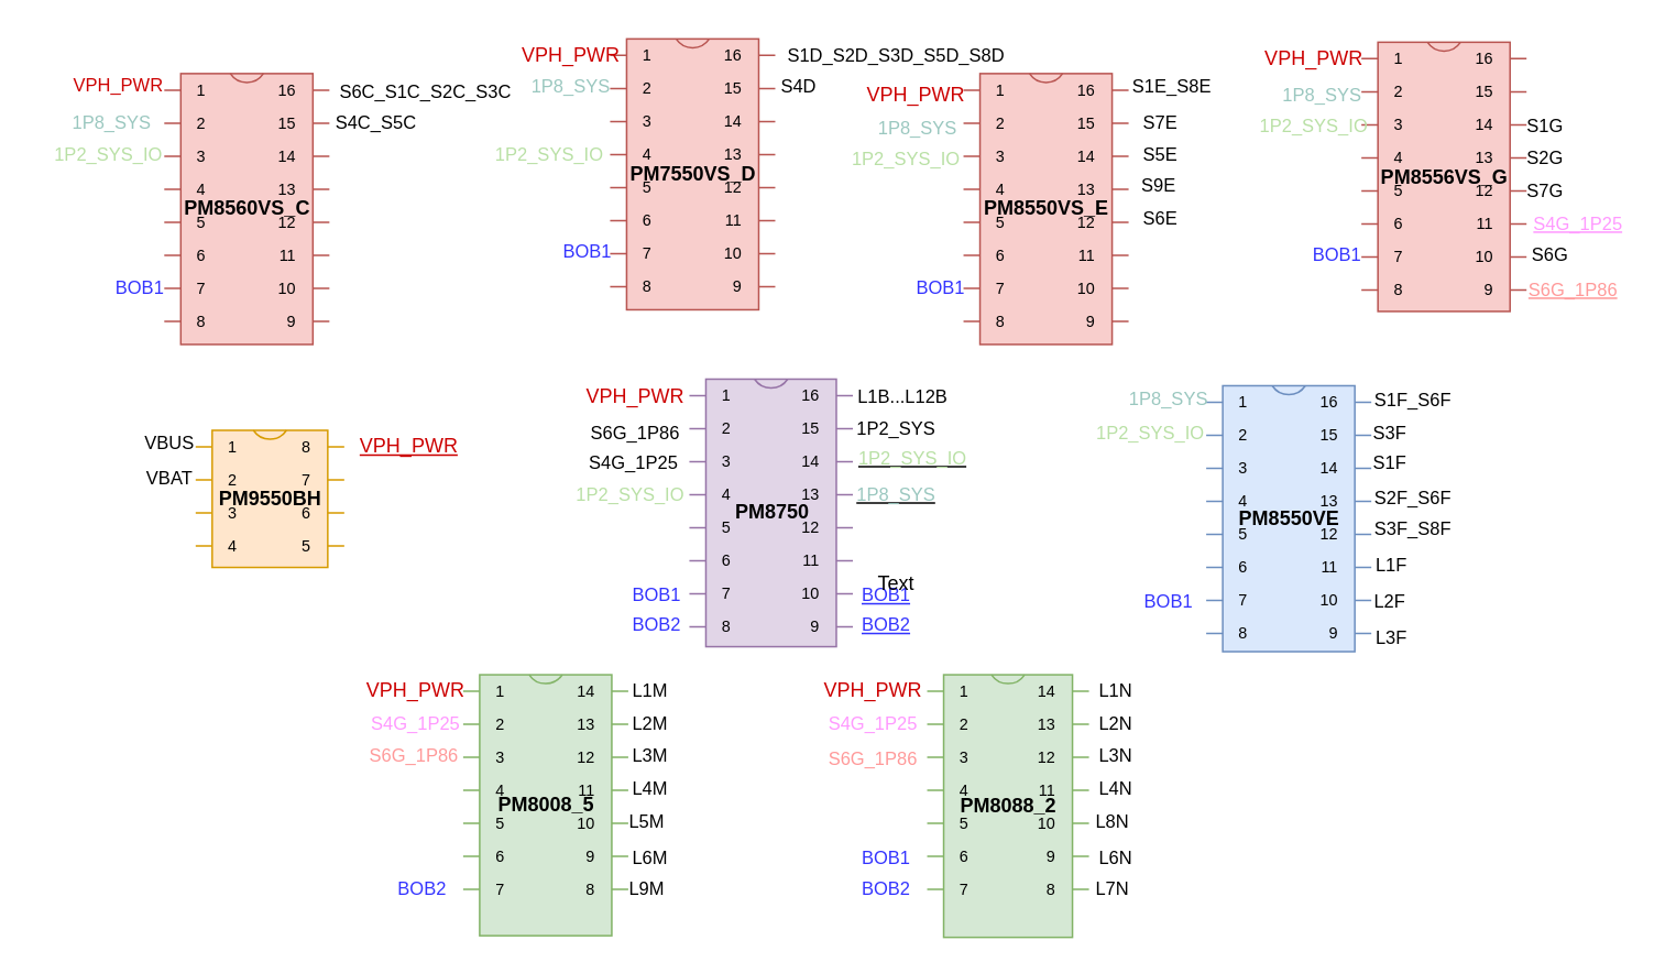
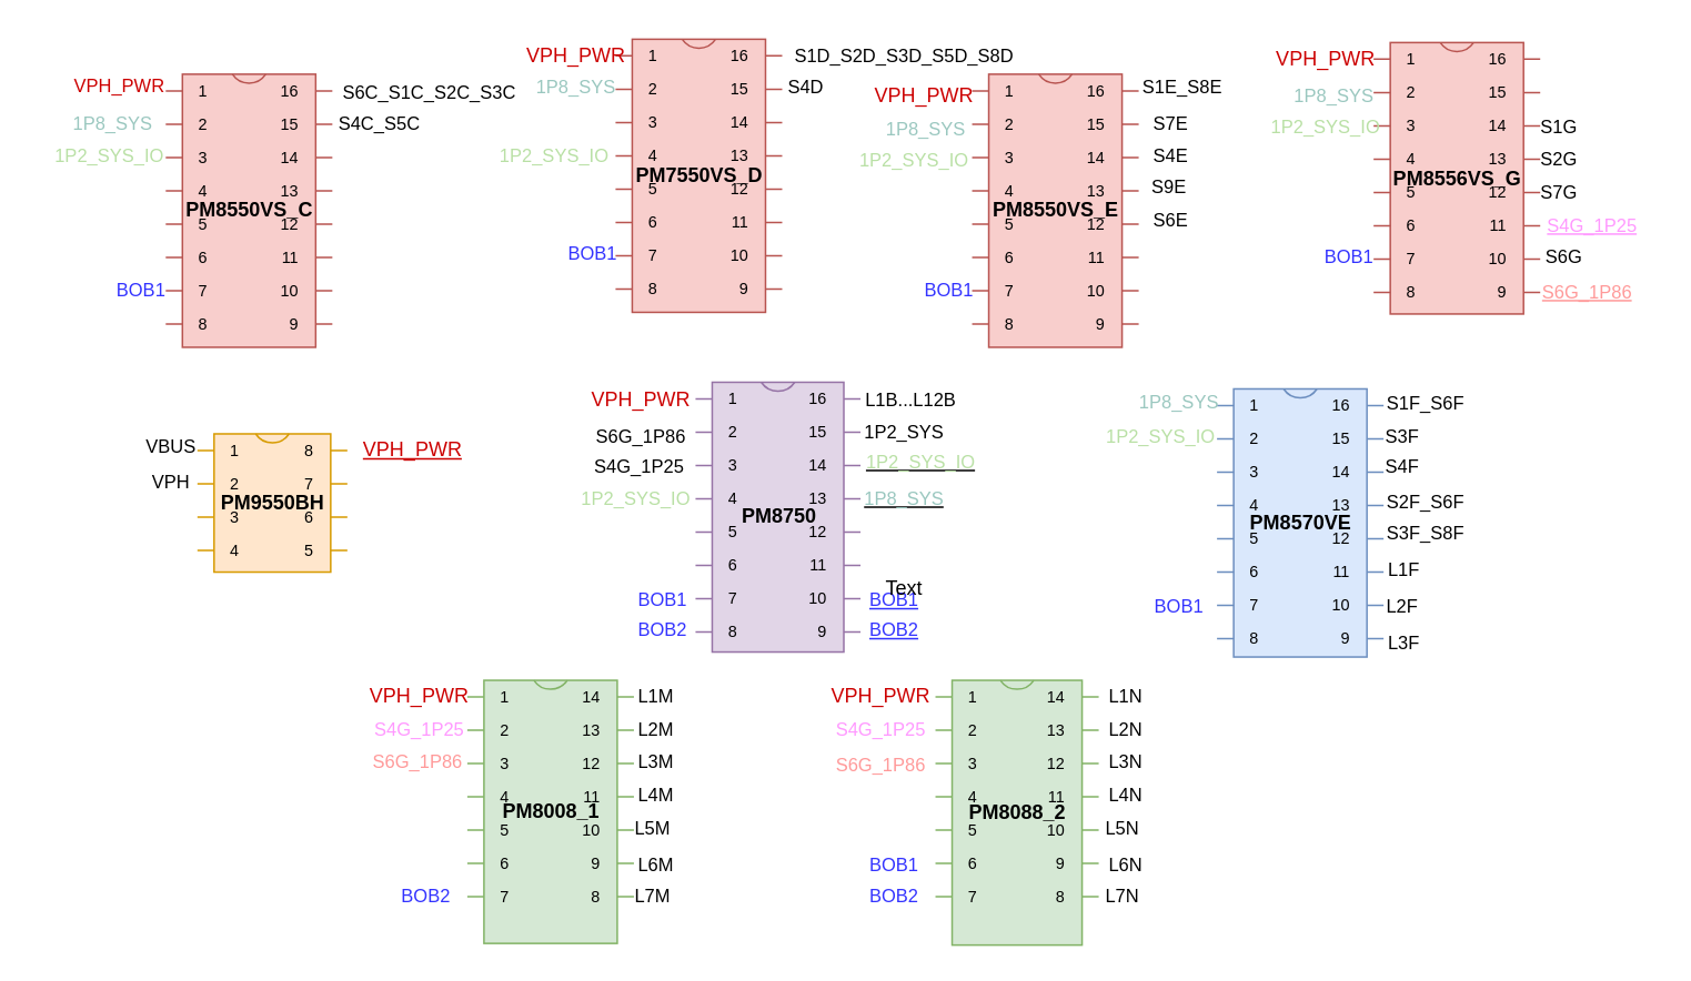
- <mxCell id="3" value="&lt;b&gt;PM8560VS_C&lt;/b&gt;" style="shadow=0;dashed=0;align=center;html=1;strokeWidth=1;shape=mxgraph.electrical.logic_gates.dual_inline_ic;labelNames=a,b,c,d,e,f,g,h,i,j,k,l,m,n,o,p,q,r,s,t;fillColor=#f8cecc;strokeColor=#b85450;" parent="1" vertex="1"><mxGeometry x="99" y="44" width="100" height="164" as="geometry" /></mxCell>
+ <mxCell id="3" value="&lt;b&gt;PM8550VS_C&lt;/b&gt;" style="shadow=0;dashed=0;align=center;html=1;strokeWidth=1;shape=mxgraph.electrical.logic_gates.dual_inline_ic;labelNames=a,b,c,d,e,f,g,h,i,j,k,l,m,n,o,p,q,r,s,t;fillColor=#f8cecc;strokeColor=#b85450;" parent="1" vertex="1"><mxGeometry x="99" y="44" width="100" height="164" as="geometry" /></mxCell>
- <mxCell id="50" value="S5E" style="text;html=1;align=center;verticalAlign=middle;resizable=0;points=[];autosize=1;strokeColor=none;fillColor=none;fontSize=11;" parent="1" vertex="1"><mxGeometry x="682" y="80" width="40" height="26" as="geometry" /></mxCell>
+ <mxCell id="50" value="S4E" style="text;html=1;align=center;verticalAlign=middle;resizable=0;points=[];autosize=1;strokeColor=none;fillColor=none;fontSize=11;" parent="1" vertex="1"><mxGeometry x="682" y="80" width="40" height="26" as="geometry" /></mxCell>
- <mxCell id="7" value="&lt;b&gt;PM8550VE&lt;/b&gt;" style="shadow=0;dashed=0;align=center;html=1;strokeWidth=1;shape=mxgraph.electrical.logic_gates.dual_inline_ic;labelNames=a,b,c,d,e,f,g,h,i,j,k,l,m,n,o,p,q,r,s,t;fillColor=#dae8fc;strokeColor=#6c8ebf;" parent="1" vertex="1"><mxGeometry x="730" y="233" width="100" height="161" as="geometry" /></mxCell>
+ <mxCell id="7" value="&lt;b&gt;PM8570VE&lt;/b&gt;" style="shadow=0;dashed=0;align=center;html=1;strokeWidth=1;shape=mxgraph.electrical.logic_gates.dual_inline_ic;labelNames=a,b,c,d,e,f,g,h,i,j,k,l,m,n,o,p,q,r,s,t;fillColor=#dae8fc;strokeColor=#6c8ebf;" parent="1" vertex="1"><mxGeometry x="730" y="233" width="100" height="161" as="geometry" /></mxCell>
- <mxCell id="62" value="S1F" style="text;html=1;align=center;verticalAlign=middle;resizable=0;points=[];autosize=1;strokeColor=none;fillColor=none;fontSize=11;" parent="1" vertex="1"><mxGeometry x="821" y="267" width="40" height="26" as="geometry" /></mxCell>
+ <mxCell id="62" value="S4F" style="text;html=1;align=center;verticalAlign=middle;resizable=0;points=[];autosize=1;strokeColor=none;fillColor=none;fontSize=11;" parent="1" vertex="1"><mxGeometry x="821" y="267" width="40" height="26" as="geometry" /></mxCell>
- <mxCell id="87" value="VBAT" style="text;html=1;align=center;verticalAlign=middle;resizable=0;points=[];autosize=1;strokeColor=none;fillColor=none;fontSize=11;fontColor=#000000;" parent="1" vertex="1"><mxGeometry x="78" y="276" width="48" height="26" as="geometry" /></mxCell>
+ <mxCell id="87" value="VPH" style="text;html=1;align=center;verticalAlign=middle;resizable=0;points=[];autosize=1;strokeColor=none;fillColor=none;fontSize=11;fontColor=#000000;" parent="1" vertex="1"><mxGeometry x="78" y="276" width="48" height="26" as="geometry" /></mxCell>
- <mxCell id="8" value="&lt;b&gt;PM8008_5&lt;/b&gt;" style="shadow=0;dashed=0;align=center;html=1;strokeWidth=1;shape=mxgraph.electrical.logic_gates.dual_inline_ic;labelNames=a,b,c,d,e,f,g,h,i,j,k,l,m,n,o,p,q,r,s,t;fillColor=#d5e8d4;strokeColor=#82b366;" parent="1" vertex="1"><mxGeometry x="280" y="408" width="100" height="158" as="geometry" /></mxCell>
+ <mxCell id="8" value="&lt;b&gt;PM8008_1&lt;/b&gt;" style="shadow=0;dashed=0;align=center;html=1;strokeWidth=1;shape=mxgraph.electrical.logic_gates.dual_inline_ic;labelNames=a,b,c,d,e,f,g,h,i,j,k,l,m,n,o,p,q,r,s,t;fillColor=#d5e8d4;strokeColor=#82b366;" parent="1" vertex="1"><mxGeometry x="280" y="408" width="100" height="158" as="geometry" /></mxCell>
- <mxCell id="83" value="L8N" style="text;html=1;align=center;verticalAlign=middle;resizable=0;points=[];autosize=1;strokeColor=none;fillColor=none;fontSize=11;" parent="1" vertex="1"><mxGeometry x="652.5" y="484" width="40" height="26" as="geometry" /></mxCell>
+ <mxCell id="83" value="L5N" style="text;html=1;align=center;verticalAlign=middle;resizable=0;points=[];autosize=1;strokeColor=none;fillColor=none;fontSize=11;" parent="1" vertex="1"><mxGeometry x="652.5" y="484" width="40" height="26" as="geometry" /></mxCell>
- <mxCell id="74" value="L9M" style="text;html=1;align=center;verticalAlign=middle;resizable=0;points=[];autosize=1;strokeColor=none;fillColor=none;fontSize=11;" parent="1" vertex="1"><mxGeometry x="370" y="525" width="41" height="26" as="geometry" /></mxCell>
+ <mxCell id="74" value="L7M" style="text;html=1;align=center;verticalAlign=middle;resizable=0;points=[];autosize=1;strokeColor=none;fillColor=none;fontSize=11;" parent="1" vertex="1"><mxGeometry x="370" y="525" width="41" height="26" as="geometry" /></mxCell>
